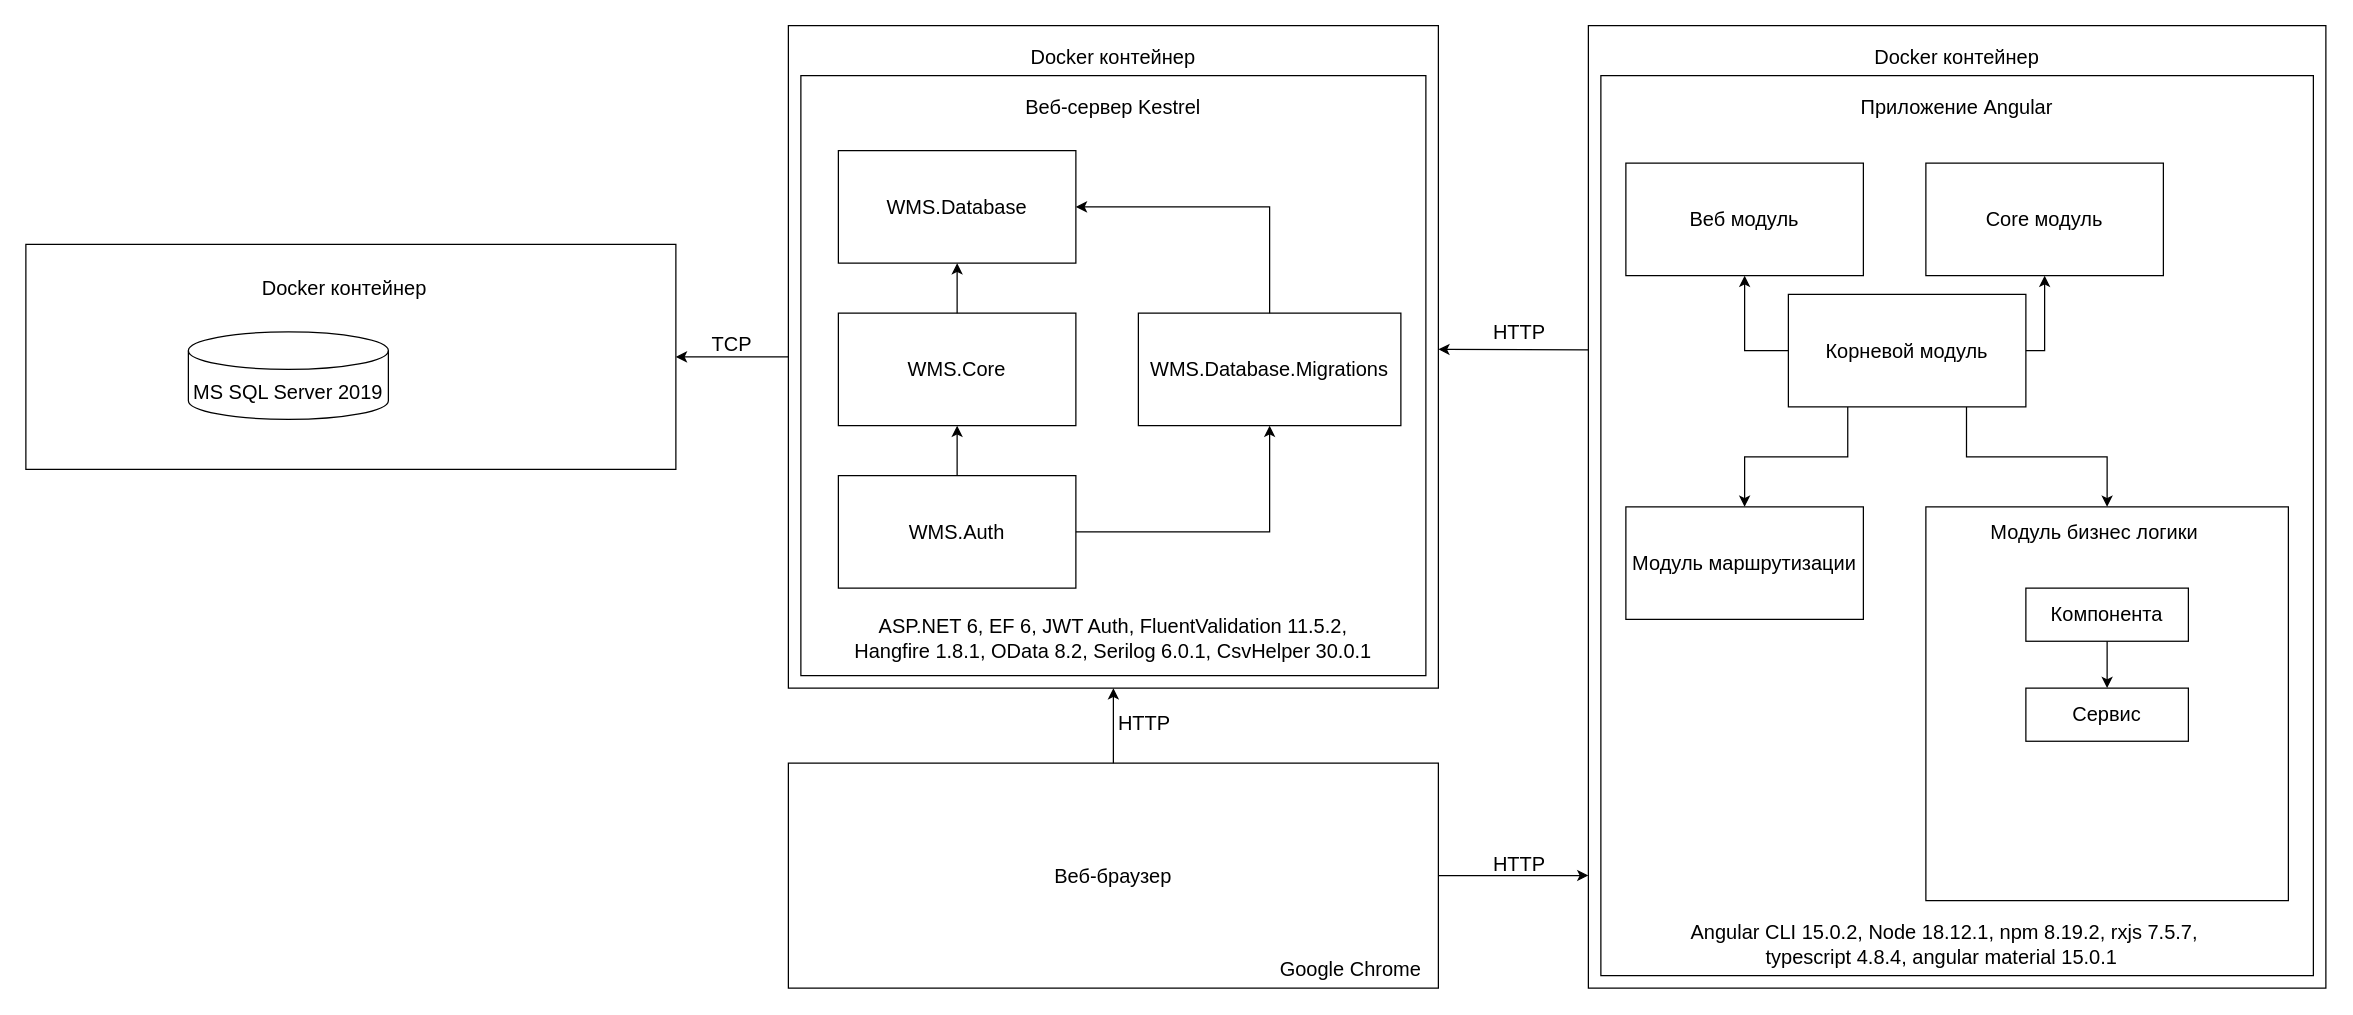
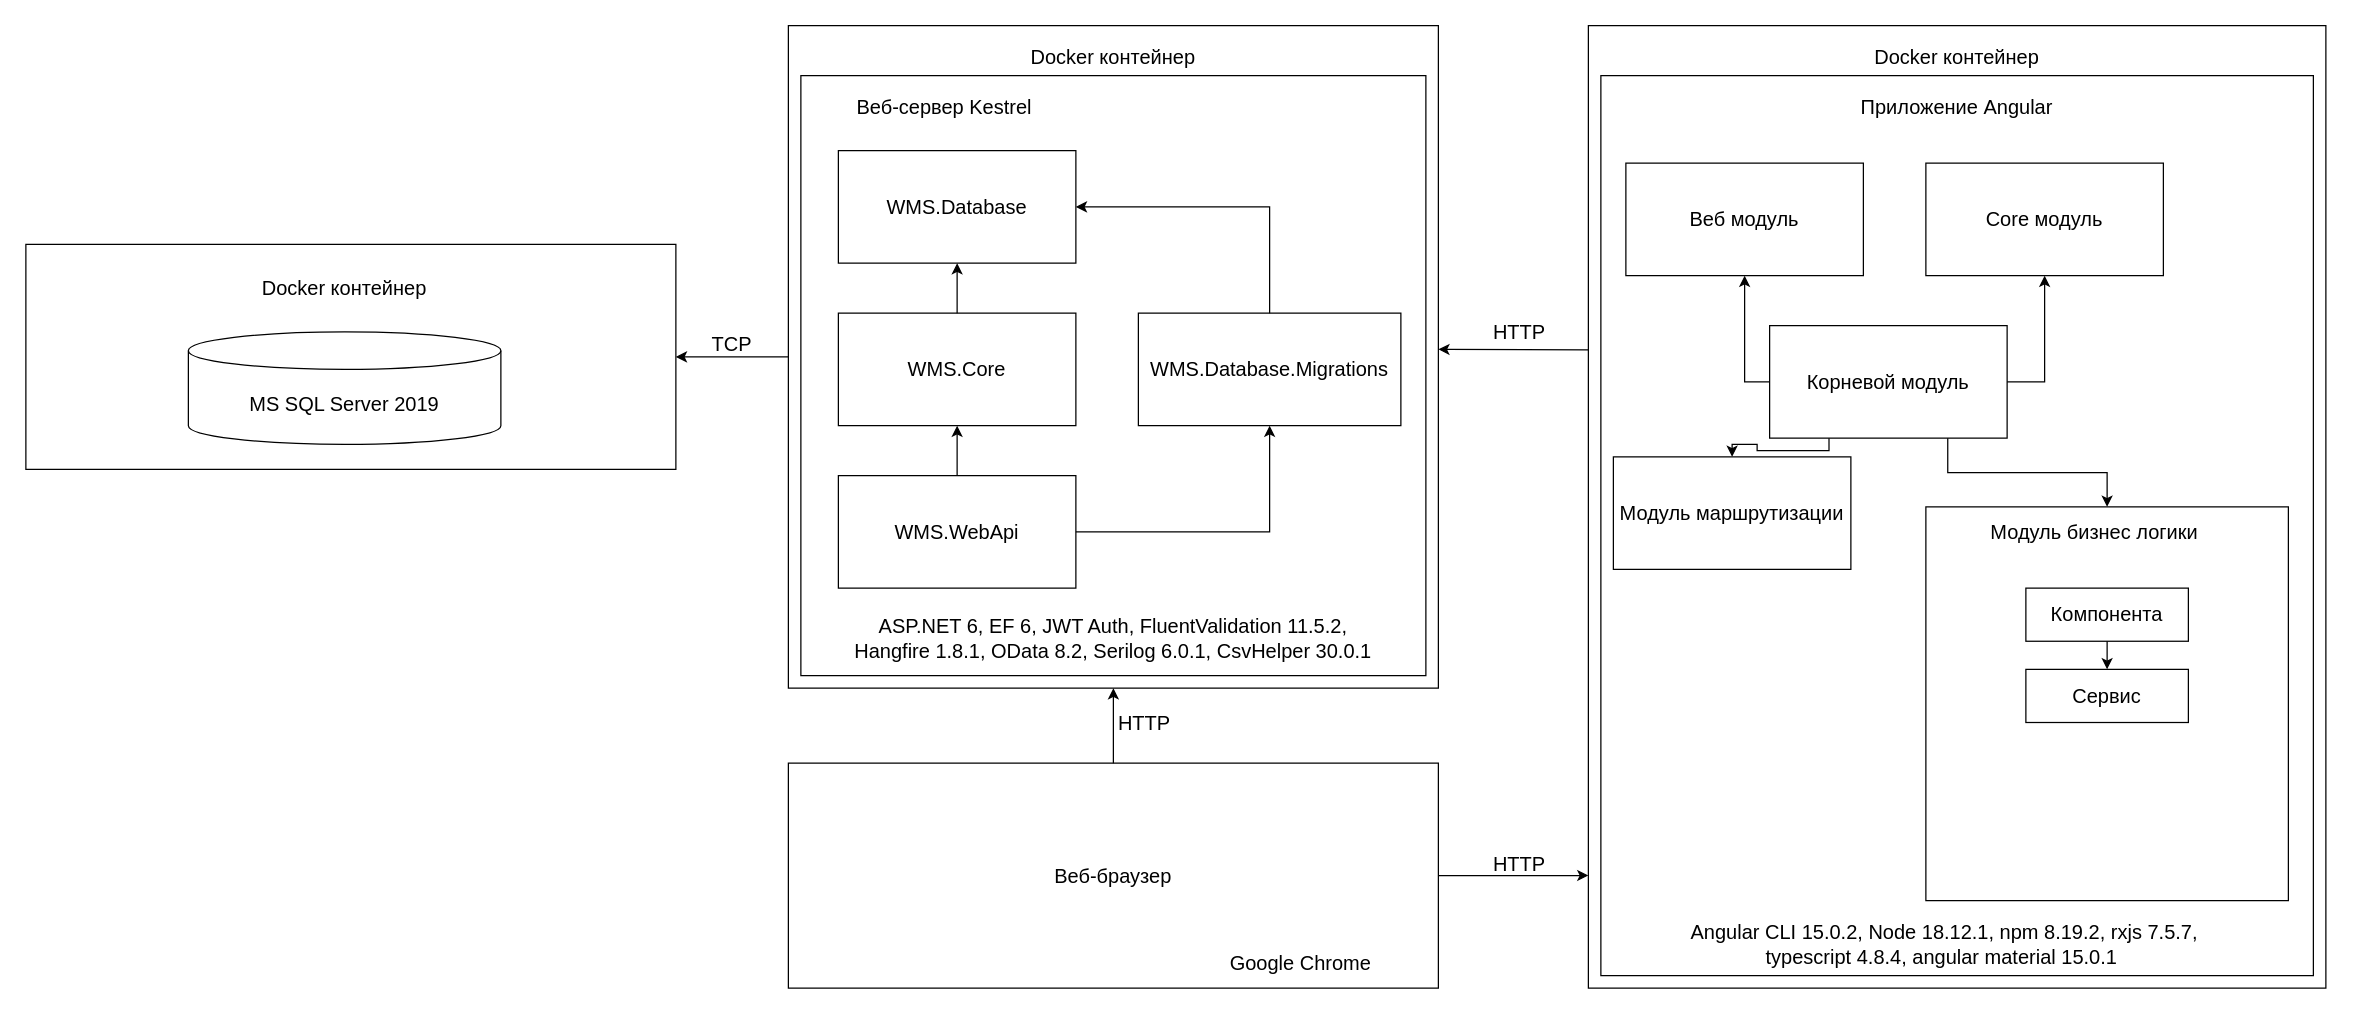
- <mxCell id="14" value="&lt;font style=&quot;font-size: 16px;&quot;&gt;Веб-сервер Kestrel&lt;/font&gt;" style="text;html=1;strokeColor=none;fillColor=none;align=center;verticalAlign=middle;whiteSpace=wrap;rounded=0;" vertex="1" parent="1"><mxGeometry x="795" y="70" width="190" height="30" as="geometry" /></mxCell>
+ <mxCell id="14" value="&lt;font style=&quot;font-size: 16px;&quot;&gt;Веб-сервер Kestrel&lt;/font&gt;" style="text;html=1;strokeColor=none;fillColor=none;align=center;verticalAlign=middle;whiteSpace=wrap;rounded=0;" vertex="1" parent="1"><mxGeometry x="660" y="70" width="190" height="30" as="geometry" /></mxCell>
- <mxCell id="24" value="&lt;font style=&quot;font-size: 16px;&quot;&gt;Корневой модуль&lt;/font&gt;" style="rounded=0;whiteSpace=wrap;html=1;" vertex="1" parent="1"><mxGeometry x="1430" y="235" width="190" height="90" as="geometry" /></mxCell>
+ <mxCell id="24" value="&lt;font style=&quot;font-size: 16px;&quot;&gt;Корневой модуль&lt;/font&gt;" style="rounded=0;whiteSpace=wrap;html=1;" vertex="1" parent="1"><mxGeometry x="1415" y="260" width="190" height="90" as="geometry" /></mxCell>
- <mxCell id="8" value="&lt;font style=&quot;font-size: 16px;&quot;&gt;MS SQL Server 2019&lt;/font&gt;" style="shape=cylinder3;whiteSpace=wrap;html=1;boundedLbl=1;backgroundOutline=1;size=15;" vertex="1" parent="1"><mxGeometry x="150" y="265" width="160" height="70" as="geometry" /></mxCell>
+ <mxCell id="8" value="&lt;font style=&quot;font-size: 16px;&quot;&gt;MS SQL Server 2019&lt;/font&gt;" style="shape=cylinder3;whiteSpace=wrap;html=1;boundedLbl=1;backgroundOutline=1;size=15;" vertex="1" parent="1"><mxGeometry x="150" y="265" width="250" height="90" as="geometry" /></mxCell>
- <mxCell id="7" value="&lt;font style=&quot;font-size: 16px;&quot;&gt;WMS.Auth&lt;/font&gt;" style="rounded=0;whiteSpace=wrap;html=1;" vertex="1" parent="1"><mxGeometry x="670" y="380" width="190" height="90" as="geometry" /></mxCell>
+ <mxCell id="7" value="&lt;font style=&quot;font-size: 16px;&quot;&gt;WMS.WebApi&lt;/font&gt;" style="rounded=0;whiteSpace=wrap;html=1;" vertex="1" parent="1"><mxGeometry x="670" y="380" width="190" height="90" as="geometry" /></mxCell>
- <mxCell id="27" value="&lt;font style=&quot;font-size: 16px;&quot;&gt;Модуль маршрутизации&lt;/font&gt;" style="rounded=0;whiteSpace=wrap;html=1;" vertex="1" parent="1"><mxGeometry x="1300" y="405" width="190" height="90" as="geometry" /></mxCell>
+ <mxCell id="27" value="&lt;font style=&quot;font-size: 16px;&quot;&gt;Модуль маршрутизации&lt;/font&gt;" style="rounded=0;whiteSpace=wrap;html=1;" vertex="1" parent="1"><mxGeometry x="1290" y="365" width="190" height="90" as="geometry" /></mxCell>
- <mxCell id="34" value="&lt;font style=&quot;font-size: 16px;&quot;&gt;Сервис&lt;/font&gt;" style="rounded=0;whiteSpace=wrap;html=1;" vertex="1" parent="1"><mxGeometry x="1620" y="550" width="130" height="42.5" as="geometry" /></mxCell>
+ <mxCell id="34" value="&lt;font style=&quot;font-size: 16px;&quot;&gt;Сервис&lt;/font&gt;" style="rounded=0;whiteSpace=wrap;html=1;" vertex="1" parent="1"><mxGeometry x="1620" y="535" width="130" height="42.5" as="geometry" /></mxCell>
- <mxCell id="45" value="&lt;span style=&quot;font-size: 16px;&quot;&gt;Google Chrome&lt;/span&gt;" style="text;html=1;strokeColor=none;fillColor=none;align=center;verticalAlign=middle;whiteSpace=wrap;rounded=0;" vertex="1" parent="1"><mxGeometry x="1010" y="760" width="140" height="30" as="geometry" /></mxCell>
+ <mxCell id="45" value="&lt;span style=&quot;font-size: 16px;&quot;&gt;Google Chrome&lt;/span&gt;" style="text;html=1;strokeColor=none;fillColor=none;align=center;verticalAlign=middle;whiteSpace=wrap;rounded=0;" vertex="1" parent="1"><mxGeometry x="970" y="755" width="140" height="30" as="geometry" /></mxCell>
